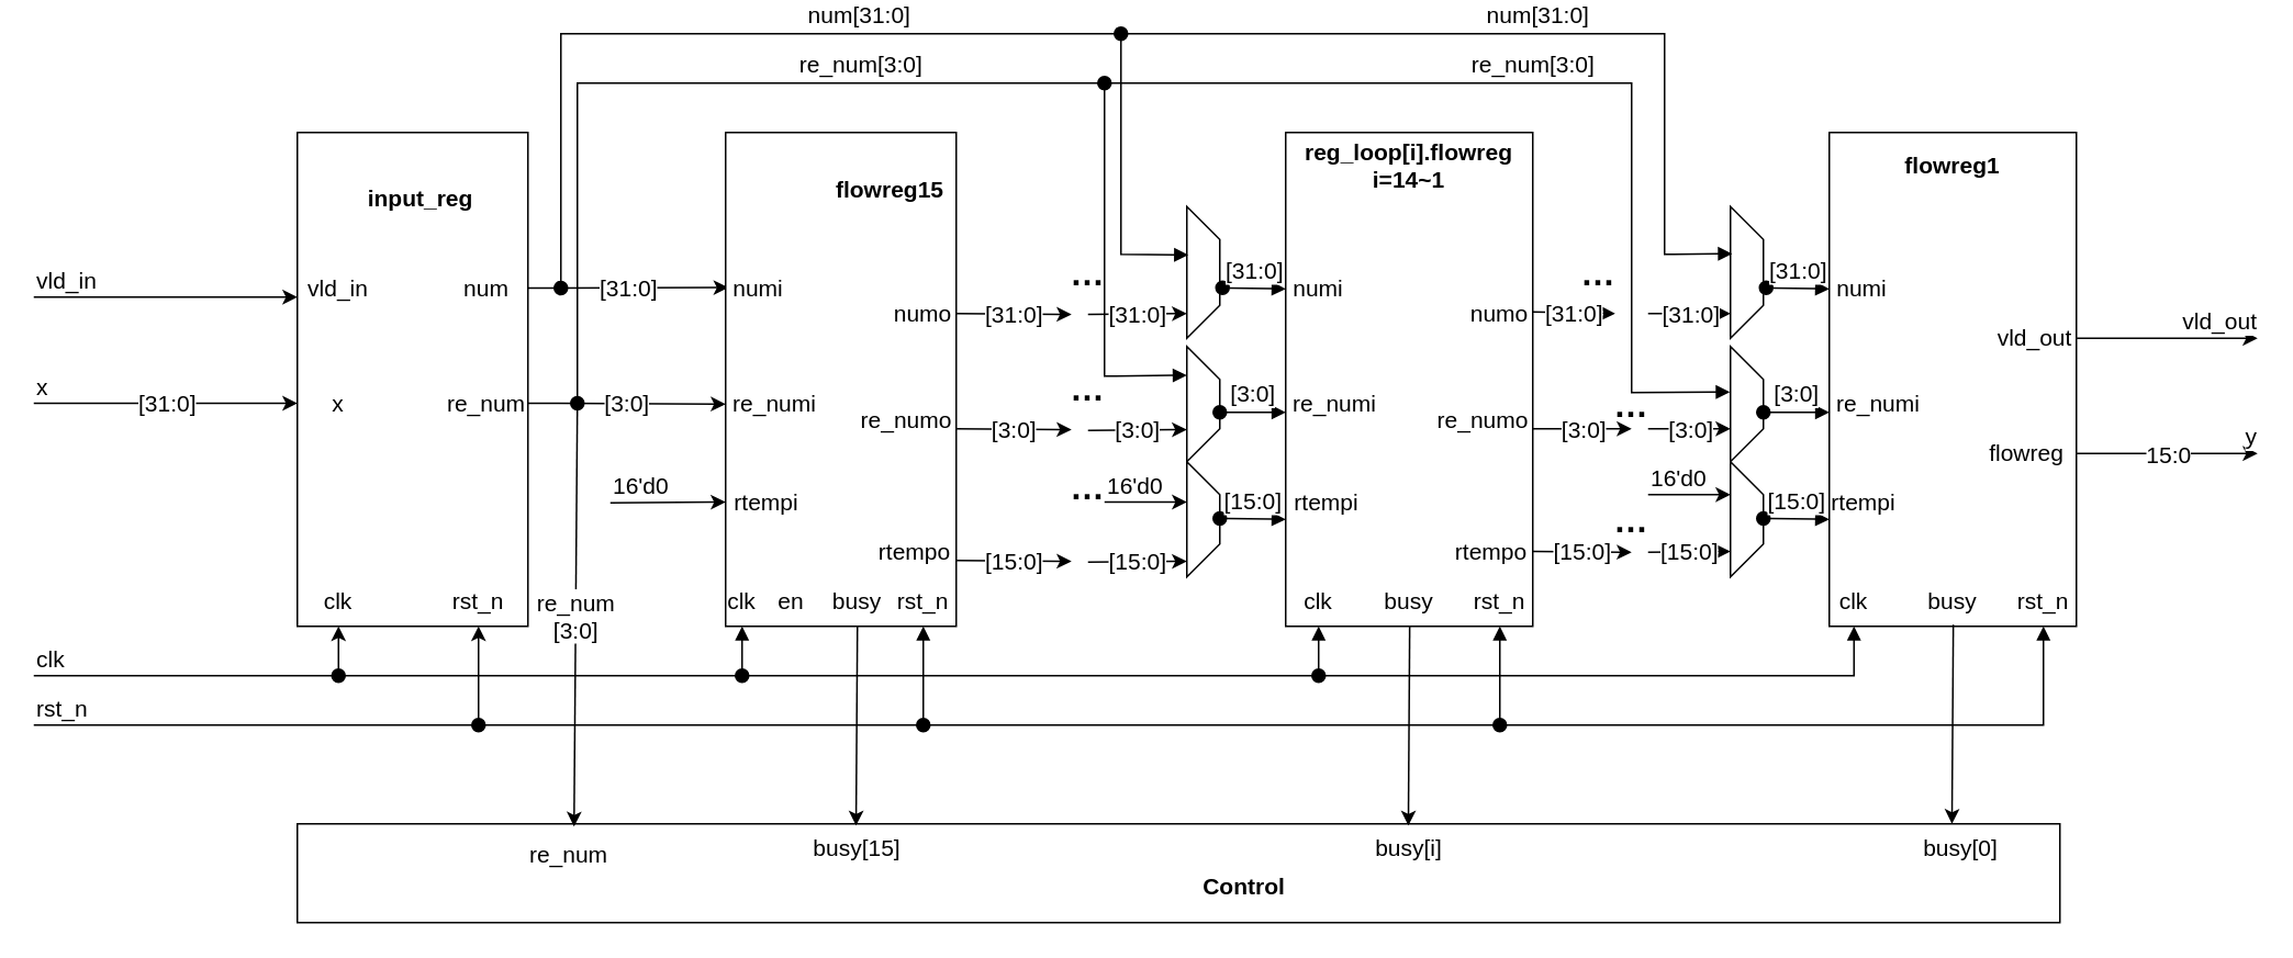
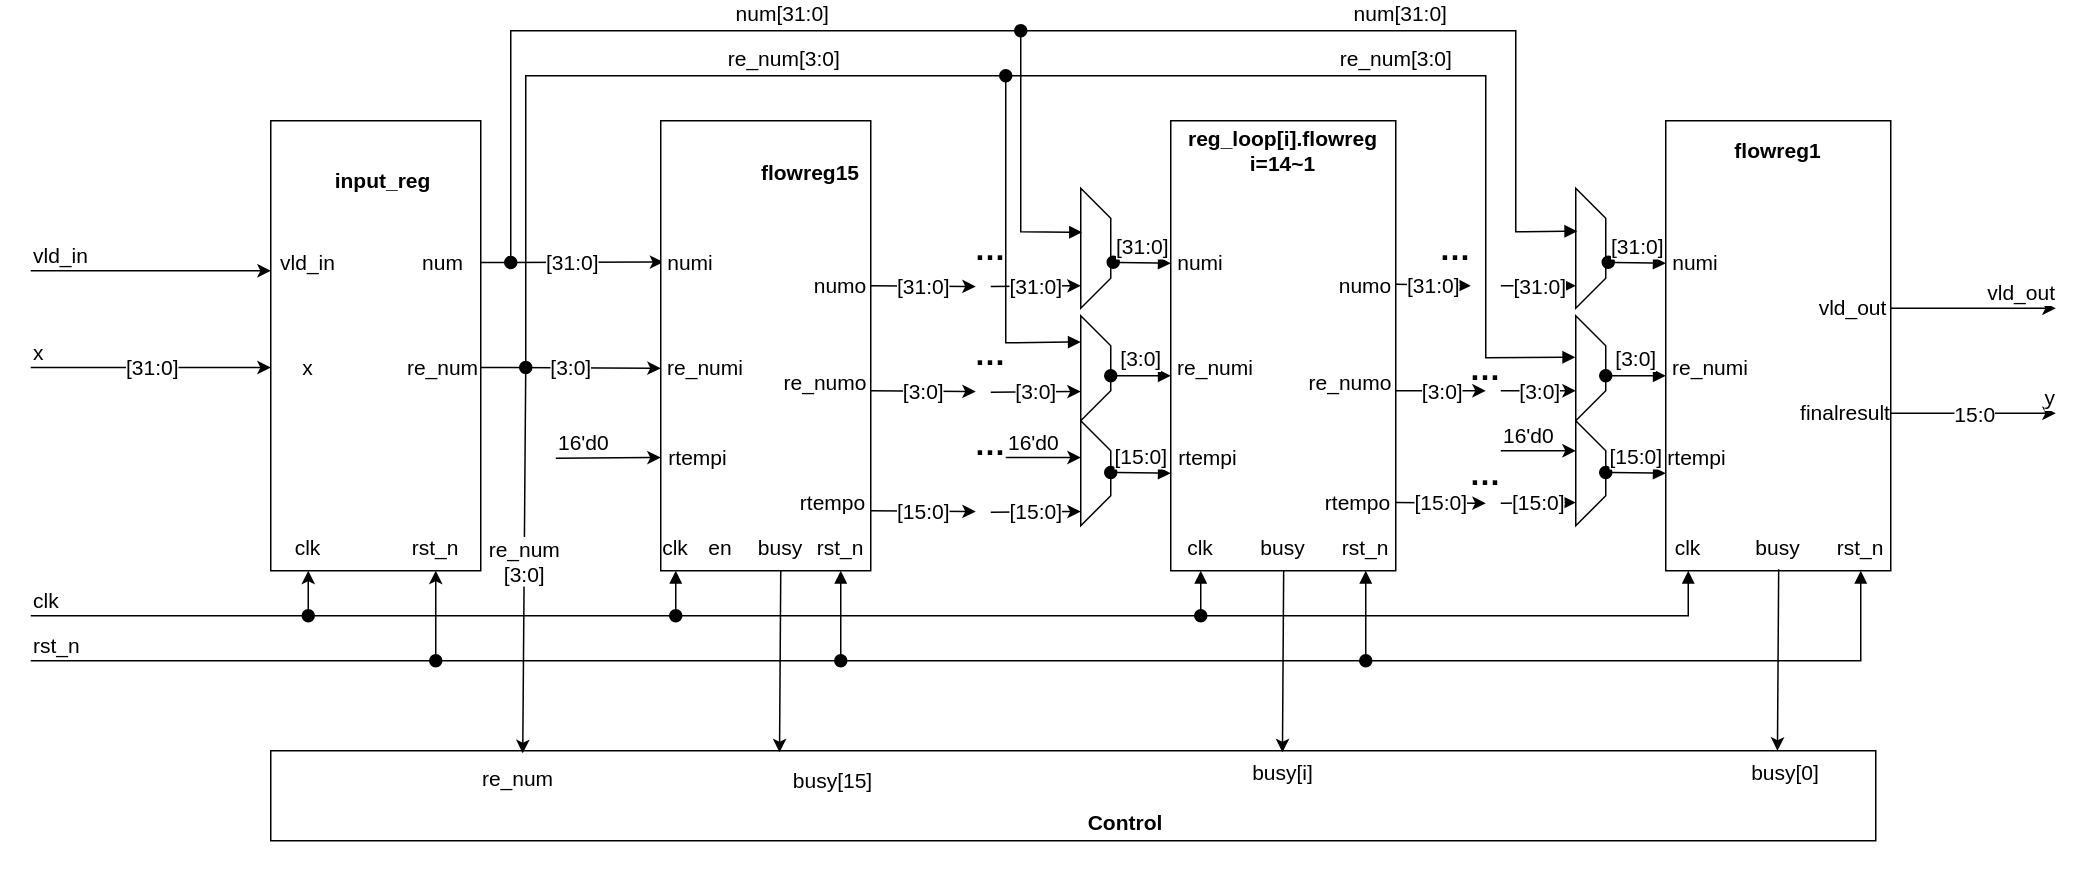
- <mxCell id="68" value="flowreg" style="text;html=1;strokeColor=none;fillColor=none;align=center;verticalAlign=middle;whiteSpace=wrap;rounded=0;fontSize=14;" vertex="1" parent="1"><mxGeometry x="1200" y="260" width="60" height="30" as="geometry" /></mxCell>
+ <mxCell id="68" value="finalresult" style="text;html=1;strokeColor=none;fillColor=none;align=center;verticalAlign=middle;whiteSpace=wrap;rounded=0;fontSize=14;" vertex="1" parent="1"><mxGeometry x="1200" y="260" width="60" height="30" as="geometry" /></mxCell>
- <mxCell id="127" value="busy[15]" style="text;html=1;strokeColor=none;fillColor=none;align=center;verticalAlign=middle;whiteSpace=wrap;rounded=0;fontSize=14;" vertex="1" parent="1"><mxGeometry x="490" y="500" width="60" height="30" as="geometry" /></mxCell>
+ <mxCell id="127" value="busy[15]" style="text;html=1;strokeColor=none;fillColor=none;align=center;verticalAlign=middle;whiteSpace=wrap;rounded=0;fontSize=14;" vertex="1" parent="1"><mxGeometry x="525" y="505" width="60" height="30" as="geometry" /></mxCell>
- <mxCell id="120" value="Control" style="text;align=center;fontStyle=1;verticalAlign=middle;spacingLeft=3;spacingRight=3;strokeColor=none;rotatable=0;points=[[0,0.5],[1,0.5]];portConstraint=eastwest;fontSize=14;" vertex="1" parent="1"><mxGeometry x="715" y="524" width="80" height="26" as="geometry" /></mxCell>
+ <mxCell id="120" value="Control" style="text;align=center;fontStyle=1;verticalAlign=middle;spacingLeft=3;spacingRight=3;strokeColor=none;rotatable=0;points=[[0,0.5],[1,0.5]];portConstraint=eastwest;fontSize=14;" vertex="1" parent="1"><mxGeometry x="710" y="534" width="80" height="26" as="geometry" /></mxCell>
